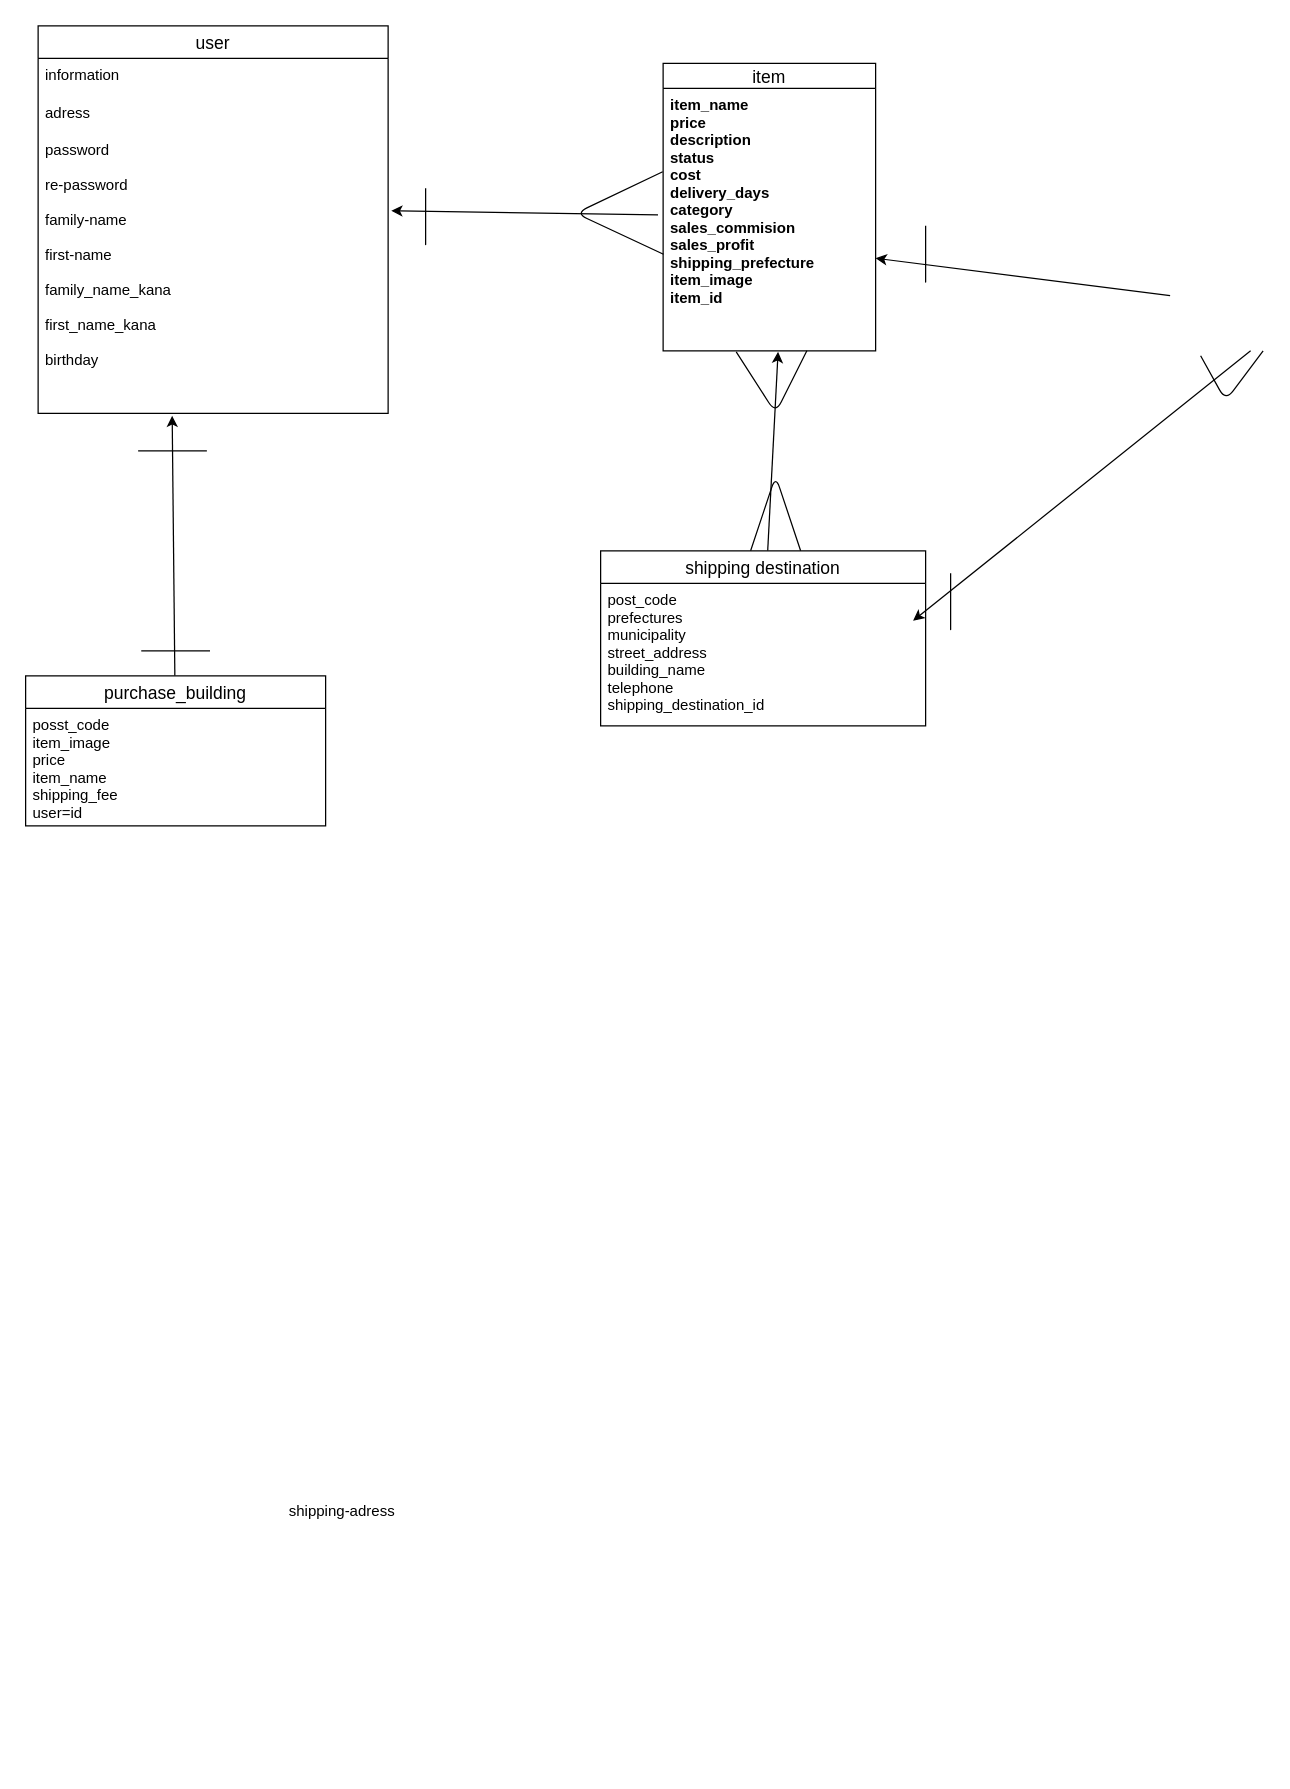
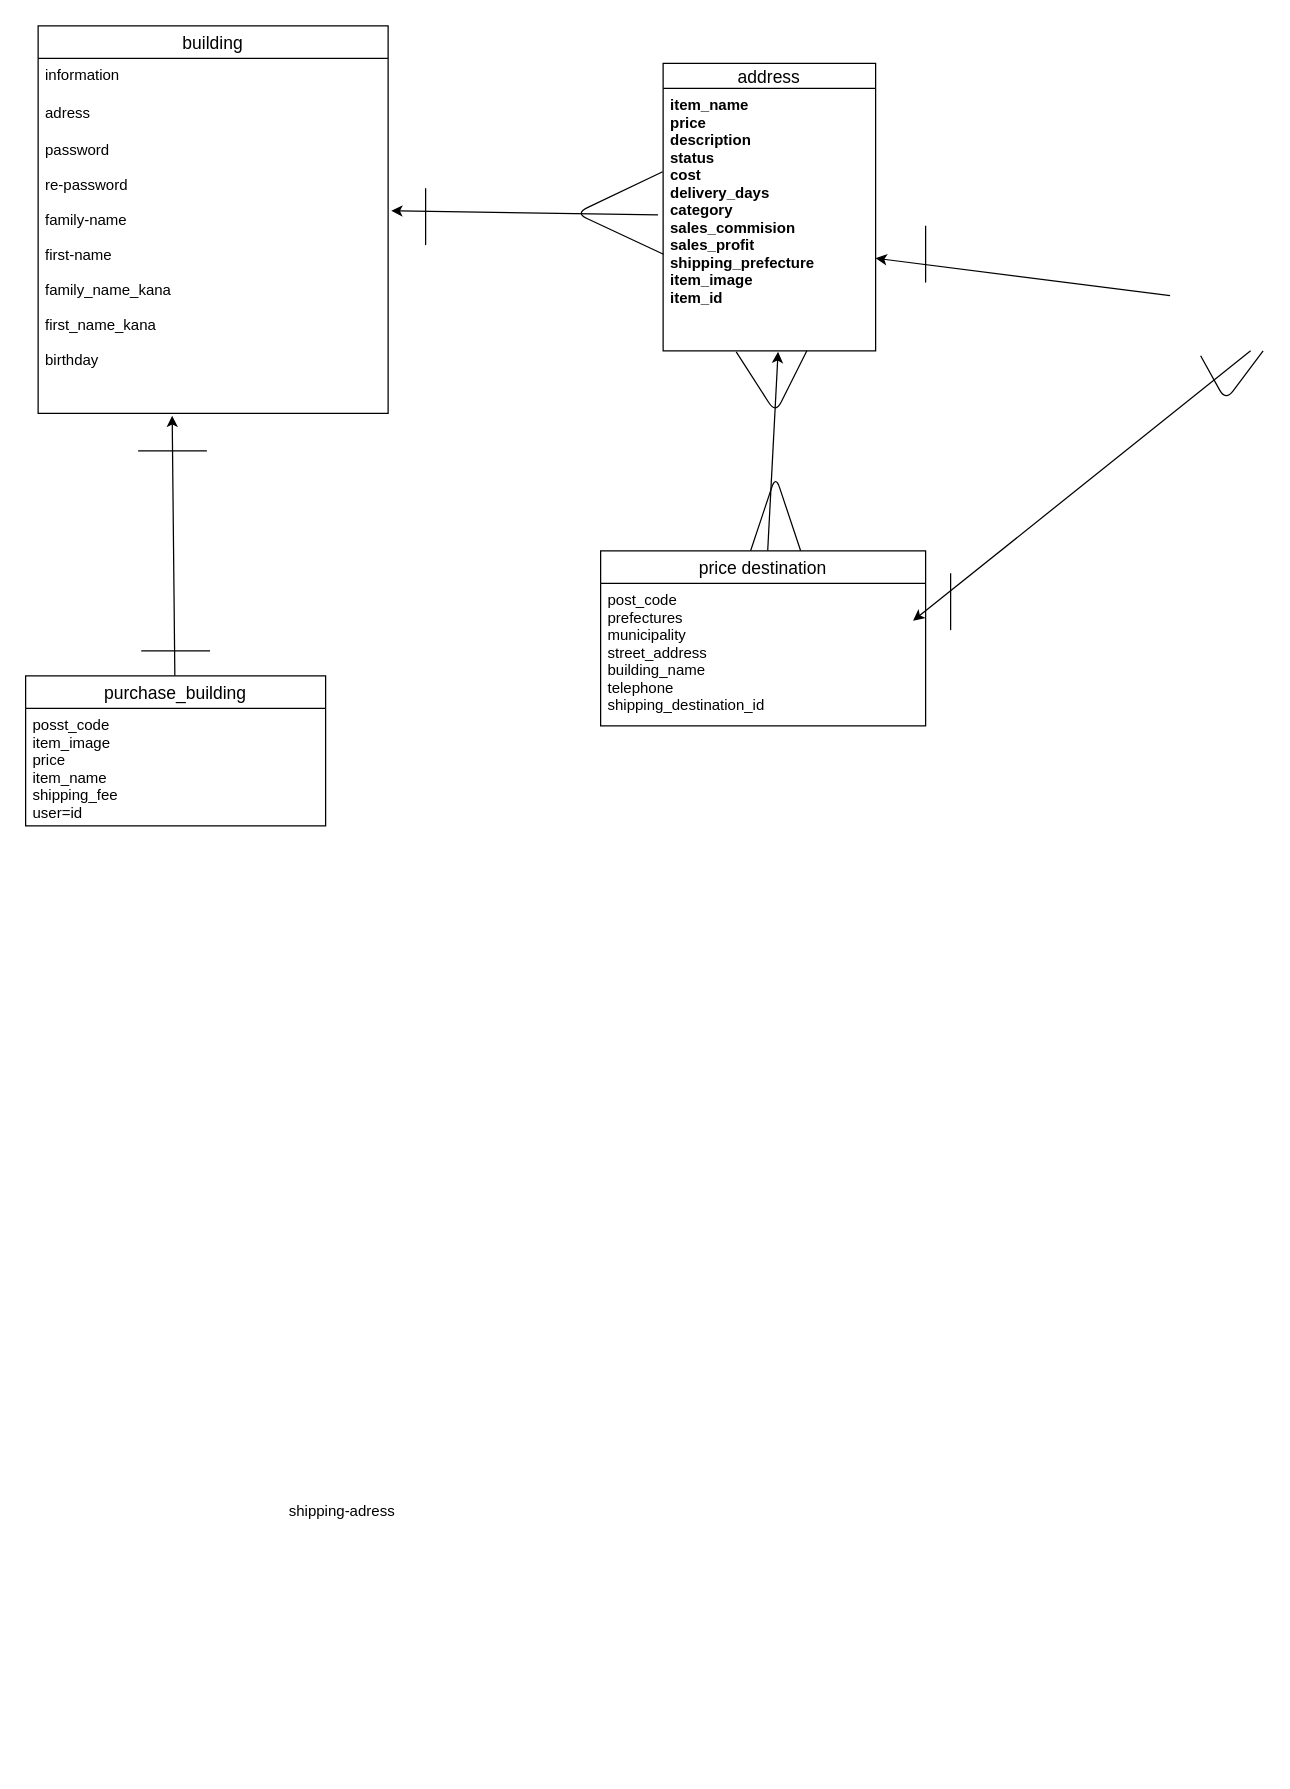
- <mxCell id="2" value="user" style="swimlane;fontStyle=0;childLayout=stackLayout;horizontal=1;startSize=26;horizontalStack=0;resizeParent=1;resizeParentMax=0;resizeLast=0;collapsible=1;marginBottom=0;align=center;fontSize=14;" parent="1" vertex="1"><mxGeometry x="30" y="20" width="280" height="310" as="geometry" /></mxCell>
+ <mxCell id="2" value="building" style="swimlane;fontStyle=0;childLayout=stackLayout;horizontal=1;startSize=26;horizontalStack=0;resizeParent=1;resizeParentMax=0;resizeLast=0;collapsible=1;marginBottom=0;align=center;fontSize=14;" parent="1" vertex="1"><mxGeometry x="30" y="20" width="280" height="310" as="geometry" /></mxCell>
- <mxCell id="13" value="item" style="swimlane;fontStyle=0;childLayout=stackLayout;horizontal=1;startSize=20;horizontalStack=0;resizeParent=1;resizeParentMax=0;resizeLast=0;collapsible=1;marginBottom=0;align=center;fontSize=14;" parent="1" vertex="1"><mxGeometry x="530" y="50" width="170" height="230" as="geometry" /></mxCell>
+ <mxCell id="13" value="address" style="swimlane;fontStyle=0;childLayout=stackLayout;horizontal=1;startSize=20;horizontalStack=0;resizeParent=1;resizeParentMax=0;resizeLast=0;collapsible=1;marginBottom=0;align=center;fontSize=14;" parent="1" vertex="1"><mxGeometry x="530" y="50" width="170" height="230" as="geometry" /></mxCell>
- <mxCell id="10" value="shipping destination" style="swimlane;fontStyle=0;childLayout=stackLayout;horizontal=1;startSize=26;horizontalStack=0;resizeParent=1;resizeParentMax=0;resizeLast=0;collapsible=1;marginBottom=0;align=center;fontSize=14;" parent="1" vertex="1"><mxGeometry x="480" y="440" width="260" height="140" as="geometry" /></mxCell>
+ <mxCell id="10" value="price destination" style="swimlane;fontStyle=0;childLayout=stackLayout;horizontal=1;startSize=26;horizontalStack=0;resizeParent=1;resizeParentMax=0;resizeLast=0;collapsible=1;marginBottom=0;align=center;fontSize=14;" parent="1" vertex="1"><mxGeometry x="480" y="440" width="260" height="140" as="geometry" /></mxCell>
